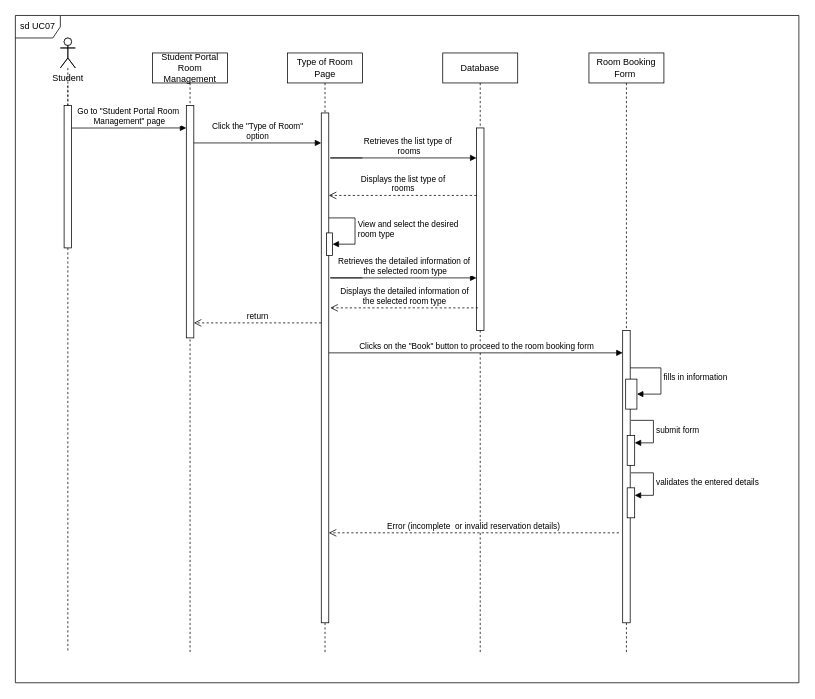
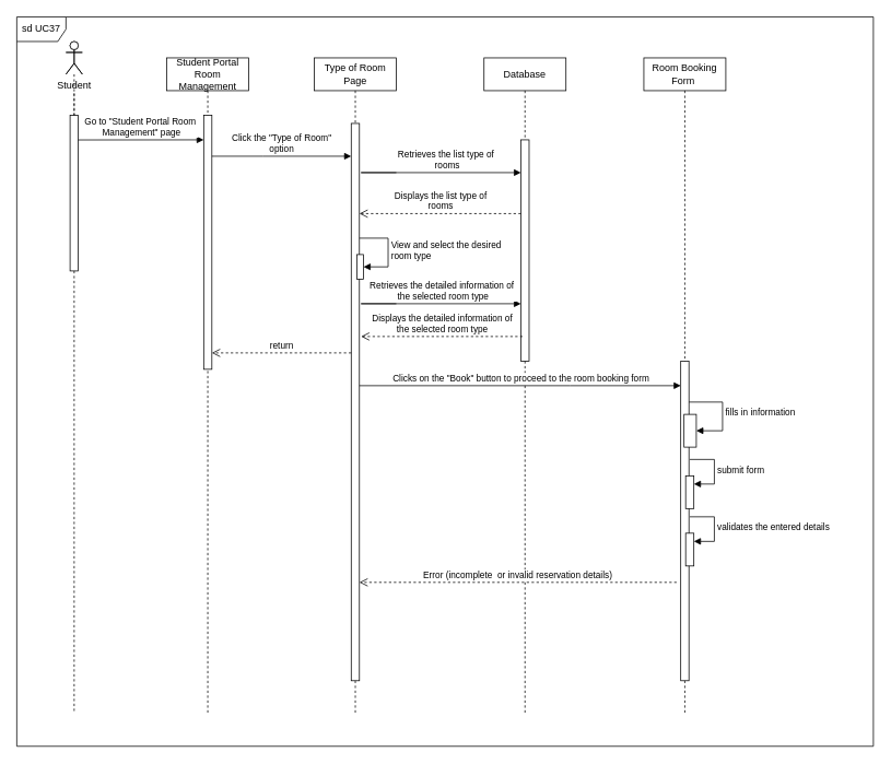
- <mxCell id="21" value="sd UC07" style="shape=umlFrame;whiteSpace=wrap;html=1;pointerEvents=0;" vertex="1" parent="1"><mxGeometry x="20" y="20" width="1045" height="890" as="geometry" /></mxCell>
+ <mxCell id="21" value="sd UC37" style="shape=umlFrame;whiteSpace=wrap;html=1;pointerEvents=0;" vertex="1" parent="1"><mxGeometry x="20" y="20" width="1045" height="890" as="geometry" /></mxCell>
